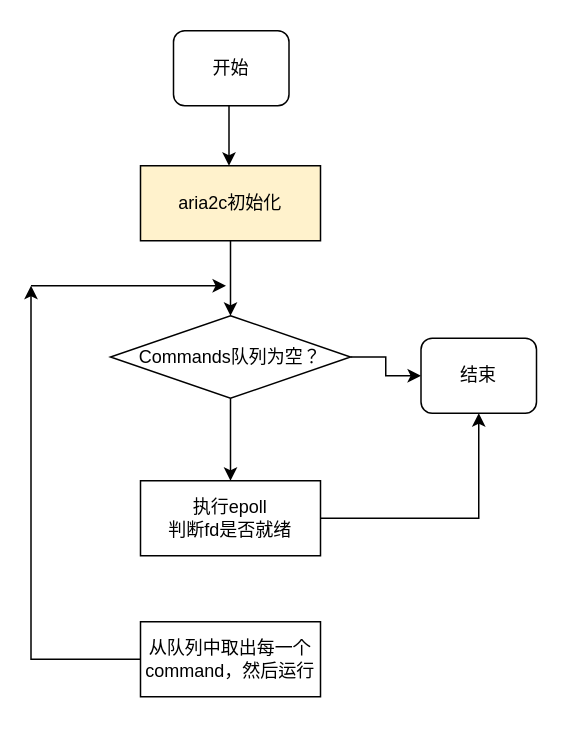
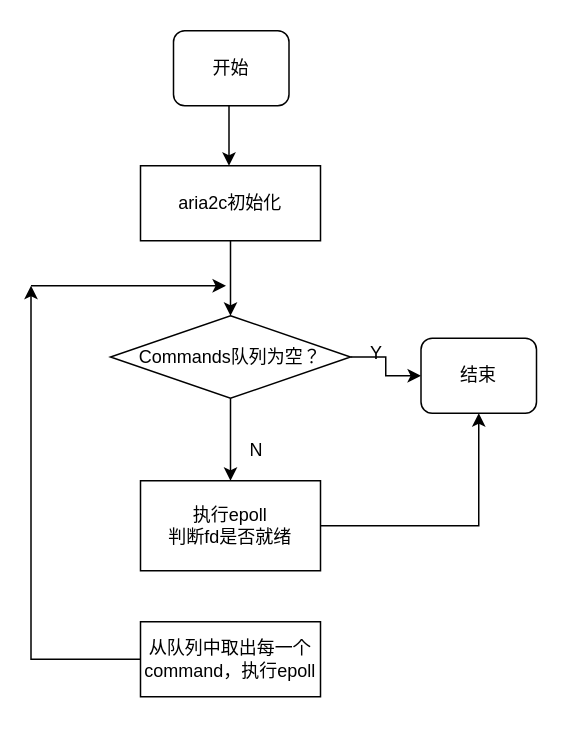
- <mxCell id="4" value="aria2c初始化" style="rounded=0;whiteSpace=wrap;html=1;fillColor=#fff2cc;" vertex="1" parent="1"><mxGeometry x="93" y="110" width="120" height="50" as="geometry" /></mxCell>
+ <mxCell id="4" value="aria2c初始化" style="rounded=0;whiteSpace=wrap;html=1;" vertex="1" parent="1"><mxGeometry x="93" y="110" width="120" height="50" as="geometry" /></mxCell>
+ <mxCell id="15" value="Y" style="text;html=1;align=center;verticalAlign=middle;resizable=0;points=[];;autosize=1;" vertex="1" parent="1"><mxGeometry x="240" y="225" width="20" height="20" as="geometry" /></mxCell>
+ <mxCell id="16" value="N" style="text;html=1;align=center;verticalAlign=middle;resizable=0;points=[];;autosize=1;" vertex="1" parent="1"><mxGeometry x="160" y="290" width="20" height="20" as="geometry" /></mxCell>
- <mxCell id="9" value="执行epoll&lt;br&gt;判断fd是否就绪" style="rounded=0;whiteSpace=wrap;html=1;" vertex="1" parent="1"><mxGeometry x="93" y="320" width="120" height="50" as="geometry" /></mxCell>
+ <mxCell id="9" value="执行epoll&lt;br&gt;判断fd是否就绪" style="rounded=0;whiteSpace=wrap;html=1;" vertex="1" parent="1"><mxGeometry x="93" y="320" width="120" height="60" as="geometry" /></mxCell>
- <mxCell id="11" value="从队列中取出每一个command，然后运行" style="rounded=0;whiteSpace=wrap;html=1;" vertex="1" parent="1"><mxGeometry x="93" y="414" width="120" height="50" as="geometry" /></mxCell>
+ <mxCell id="11" value="从队列中取出每一个command，执行epoll" style="rounded=0;whiteSpace=wrap;html=1;" vertex="1" parent="1"><mxGeometry x="93" y="414" width="120" height="50" as="geometry" /></mxCell>
